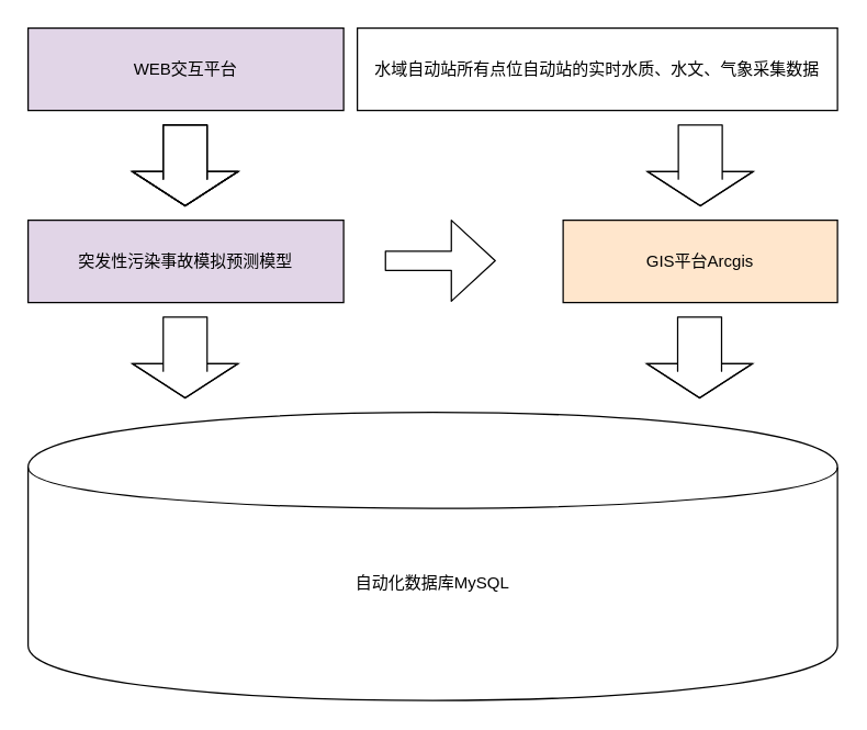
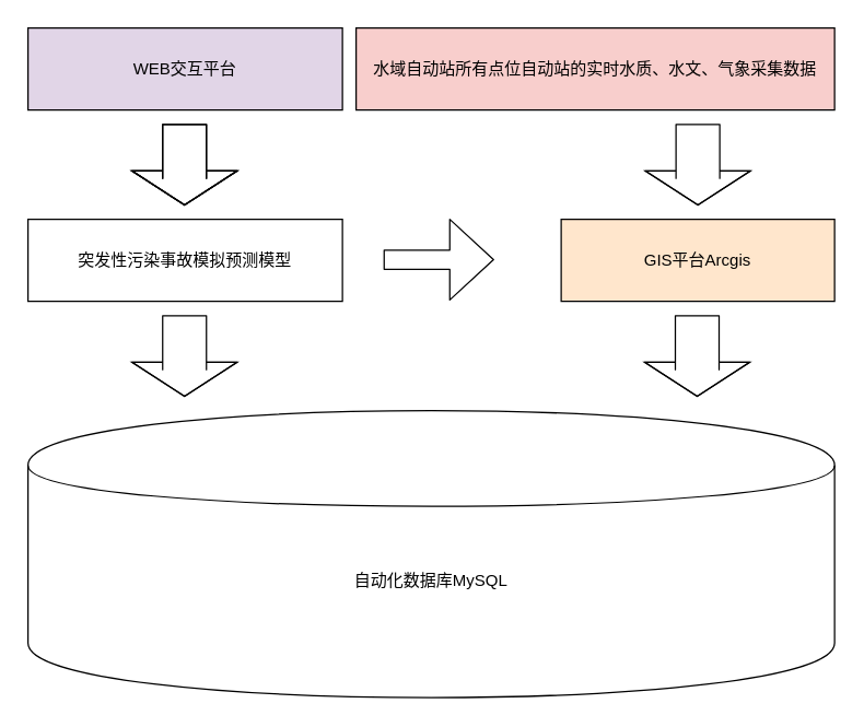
- <mxCell id="3" value="水域自动站所有点位自动站的实时水质、水文、气象采集数据" style="rounded=0;whiteSpace=wrap;html=1;" vertex="1" parent="1"><mxGeometry x="260" y="20" width="350" height="60" as="geometry" /></mxCell>
+ <mxCell id="3" value="水域自动站所有点位自动站的实时水质、水文、气象采集数据" style="rounded=0;whiteSpace=wrap;html=1;fillColor=#f8cecc;" vertex="1" parent="1"><mxGeometry x="260" y="20" width="350" height="60" as="geometry" /></mxCell>
- <mxCell id="9" value="突发性污染事故模拟预测模型" style="rounded=0;whiteSpace=wrap;html=1;fillColor=#e1d5e7;" vertex="1" parent="1"><mxGeometry x="20" y="160" width="230" height="60" as="geometry" /></mxCell>
+ <mxCell id="9" value="突发性污染事故模拟预测模型" style="rounded=0;whiteSpace=wrap;html=1;" vertex="1" parent="1"><mxGeometry x="20" y="160" width="230" height="60" as="geometry" /></mxCell>
